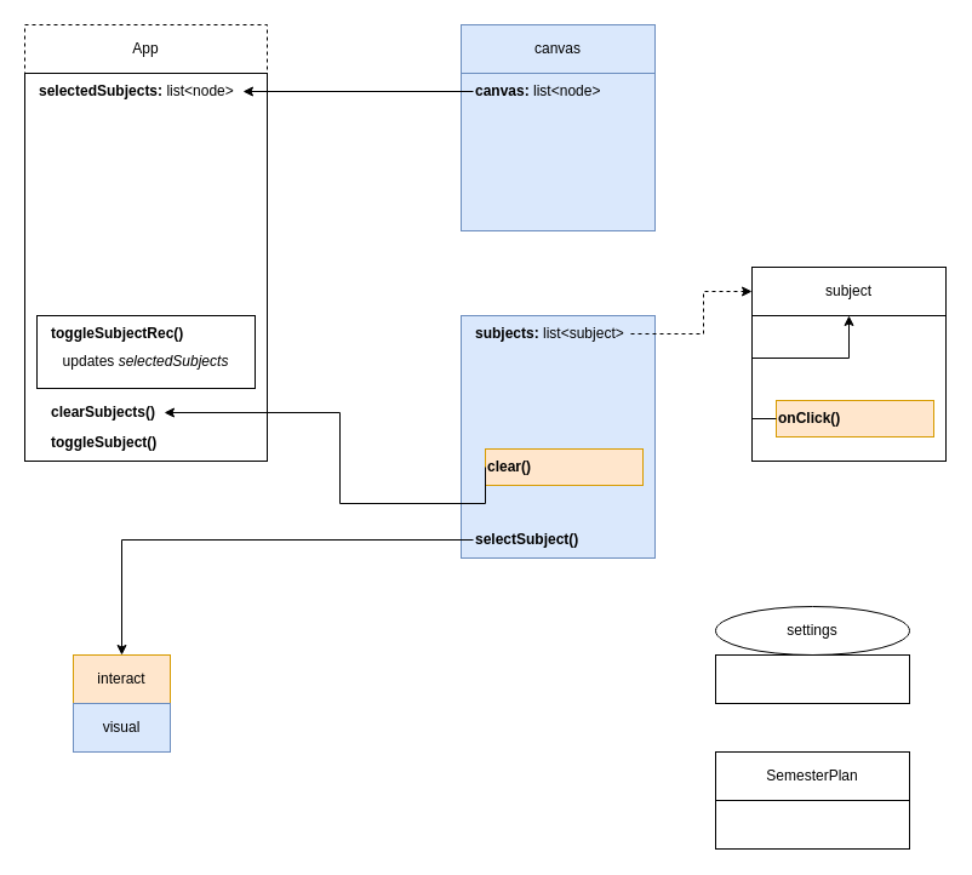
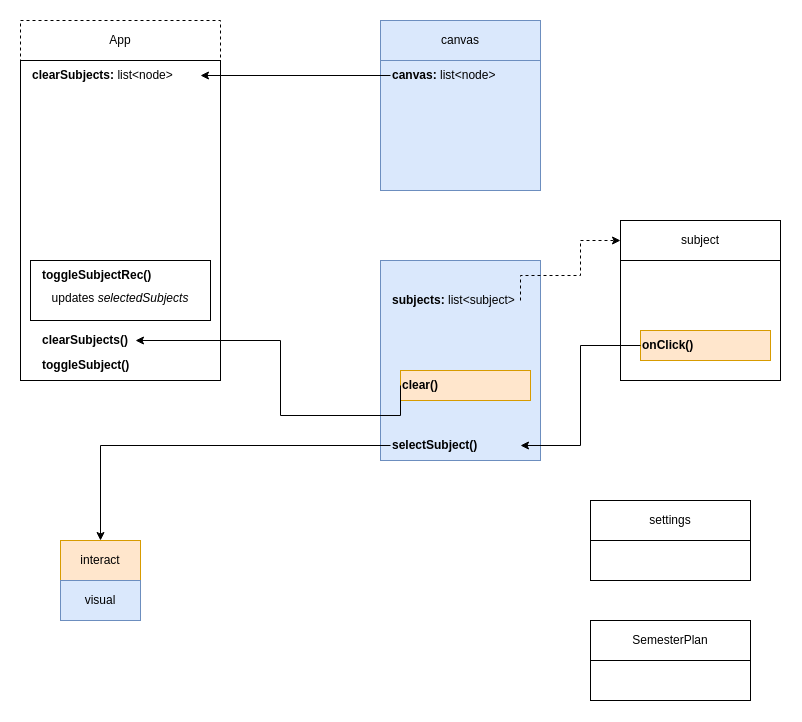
- <mxCell id="26" value="&lt;b style=&quot;border-color: var(--border-color);&quot;&gt;selectedSubjects:&amp;nbsp;&lt;/b&gt;list&amp;lt;node&amp;gt;" style="text;html=1;strokeColor=none;fillColor=none;align=left;verticalAlign=middle;whiteSpace=wrap;rounded=0;" vertex="1" parent="1"><mxGeometry x="30" width="170" height="30" as="geometry" y="60" /></mxCell>
+ <mxCell id="26" value="&lt;b style=&quot;border-color: var(--border-color);&quot;&gt;clearSubjects:&amp;nbsp;&lt;/b&gt;list&amp;lt;node&amp;gt;" style="text;html=1;strokeColor=none;fillColor=none;align=left;verticalAlign=middle;whiteSpace=wrap;rounded=0;" vertex="1" parent="1"><mxGeometry x="30" width="170" height="30" as="geometry" y="60" /></mxCell>
- <mxCell id="4" value="&lt;b style=&quot;border-color: var(--border-color);&quot;&gt;subjects:&amp;nbsp;&lt;/b&gt;list&amp;lt;subject&amp;gt;" style="text;html=1;strokeColor=none;fillColor=none;align=left;verticalAlign=middle;whiteSpace=wrap;rounded=0;" vertex="1" parent="2"><mxGeometry x="10" y="40" width="130" height="30" as="geometry" /></mxCell>
+ <mxCell id="4" value="&lt;b style=&quot;border-color: var(--border-color);&quot;&gt;subjects:&amp;nbsp;&lt;/b&gt;list&amp;lt;subject&amp;gt;" style="text;html=1;strokeColor=none;fillColor=none;align=left;verticalAlign=middle;whiteSpace=wrap;rounded=0;" vertex="1" parent="2"><mxGeometry x="10" y="65" width="130" height="30" as="geometry" /></mxCell>
- <mxCell id="32" style="edgeStyle=orthogonalEdgeStyle;rounded=0;orthogonalLoop=1;jettySize=auto;html=1;exitX=0;exitY=0.5;exitDx=0;exitDy=0;" edge="1" parent="1" source="18" target="16"><mxGeometry relative="1" as="geometry" /></mxCell>
+ <mxCell id="32" style="edgeStyle=orthogonalEdgeStyle;rounded=0;orthogonalLoop=1;jettySize=auto;html=1;exitX=0;exitY=0.5;exitDx=0;exitDy=0;entryX=1;entryY=0.5;entryDx=0;entryDy=0;" edge="1" parent="1" source="18" target="5"><mxGeometry relative="1" as="geometry" /></mxCell>
- <mxCell id="8" value="settings" style="ellipse;whiteSpace=wrap;html=1;" vertex="1" parent="7"><mxGeometry width="160" height="40" as="geometry" /></mxCell>
+ <mxCell id="8" value="settings" style="rounded=0;whiteSpace=wrap;html=1;" vertex="1" parent="7"><mxGeometry width="160" height="40" as="geometry" /></mxCell>
